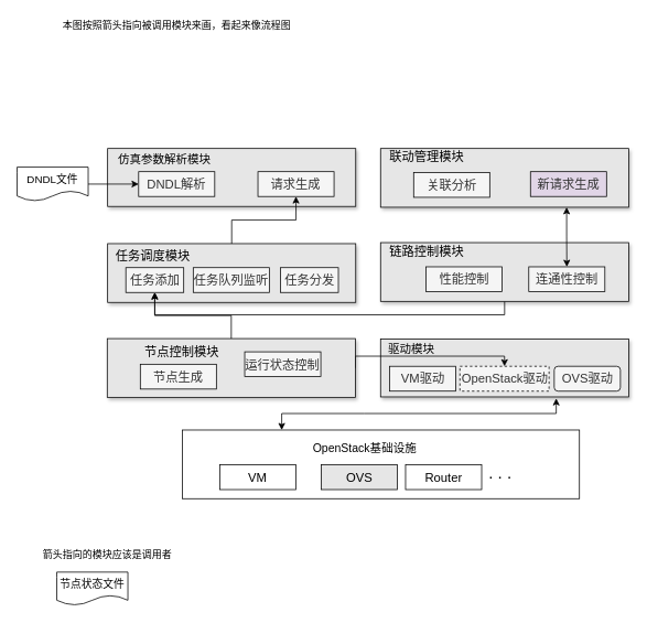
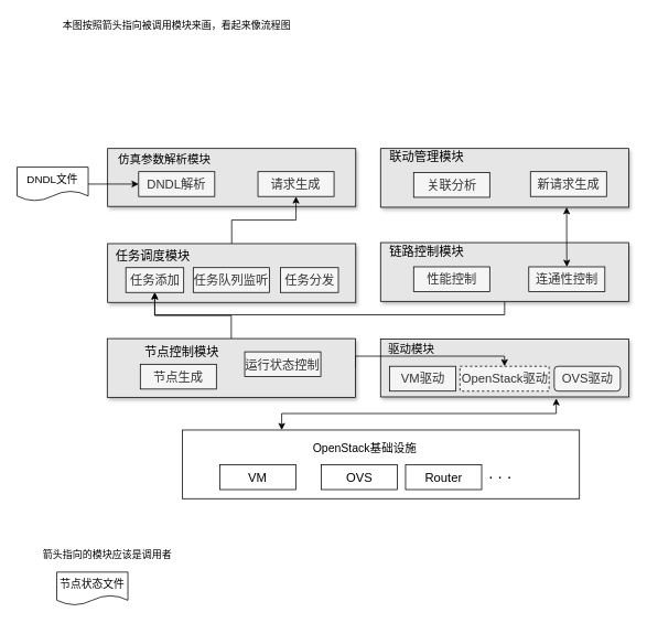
- <mxCell id="40" value="&lt;span style=&quot;font-size: 15px&quot;&gt;新请求生成&lt;/span&gt;" style="rounded=0;whiteSpace=wrap;html=1;fillColor=#e1d5e7;strokeColor=#000000;fontColor=#333333;" parent="1" vertex="1"><mxGeometry x="640.75" y="207" width="92" height="30" as="geometry" /></mxCell>
+ <mxCell id="40" value="&lt;span style=&quot;font-size: 15px&quot;&gt;新请求生成&lt;/span&gt;" style="rounded=0;whiteSpace=wrap;html=1;fillColor=#f5f5f5;strokeColor=#000000;fontColor=#333333;" parent="1" vertex="1"><mxGeometry x="640.75" y="207" width="92" height="30" as="geometry" /></mxCell>
- <mxCell id="36" value="&lt;span style=&quot;font-size: 15px&quot;&gt;性能控制&lt;/span&gt;" style="rounded=0;whiteSpace=wrap;html=1;fillColor=#f5f5f5;strokeColor=#000000;fontColor=#333333;" parent="1" vertex="1"><mxGeometry x="514.5" y="322" width="92" height="30" as="geometry" /></mxCell>
+ <mxCell id="36" value="&lt;span style=&quot;font-size: 15px&quot;&gt;性能控制&lt;/span&gt;" style="rounded=0;whiteSpace=wrap;html=1;fillColor=#f5f5f5;strokeColor=#000000;fontColor=#333333;" parent="1" vertex="1"><mxGeometry x="499.5" y="322" width="92" height="30" as="geometry" /></mxCell>
- <mxCell id="12" value="&lt;span style=&quot;font-size: 15px&quot;&gt;OVS&lt;/span&gt;" style="rounded=0;whiteSpace=wrap;html=1;fillColor=#e6e6e6;" parent="1" vertex="1"><mxGeometry x="387.75" y="561.25" width="92" height="30" as="geometry" /></mxCell>
+ <mxCell id="12" value="&lt;span style=&quot;font-size: 15px&quot;&gt;OVS&lt;/span&gt;" style="rounded=0;whiteSpace=wrap;html=1;" parent="1" vertex="1"><mxGeometry x="387.75" y="561.25" width="92" height="30" as="geometry" /></mxCell>
